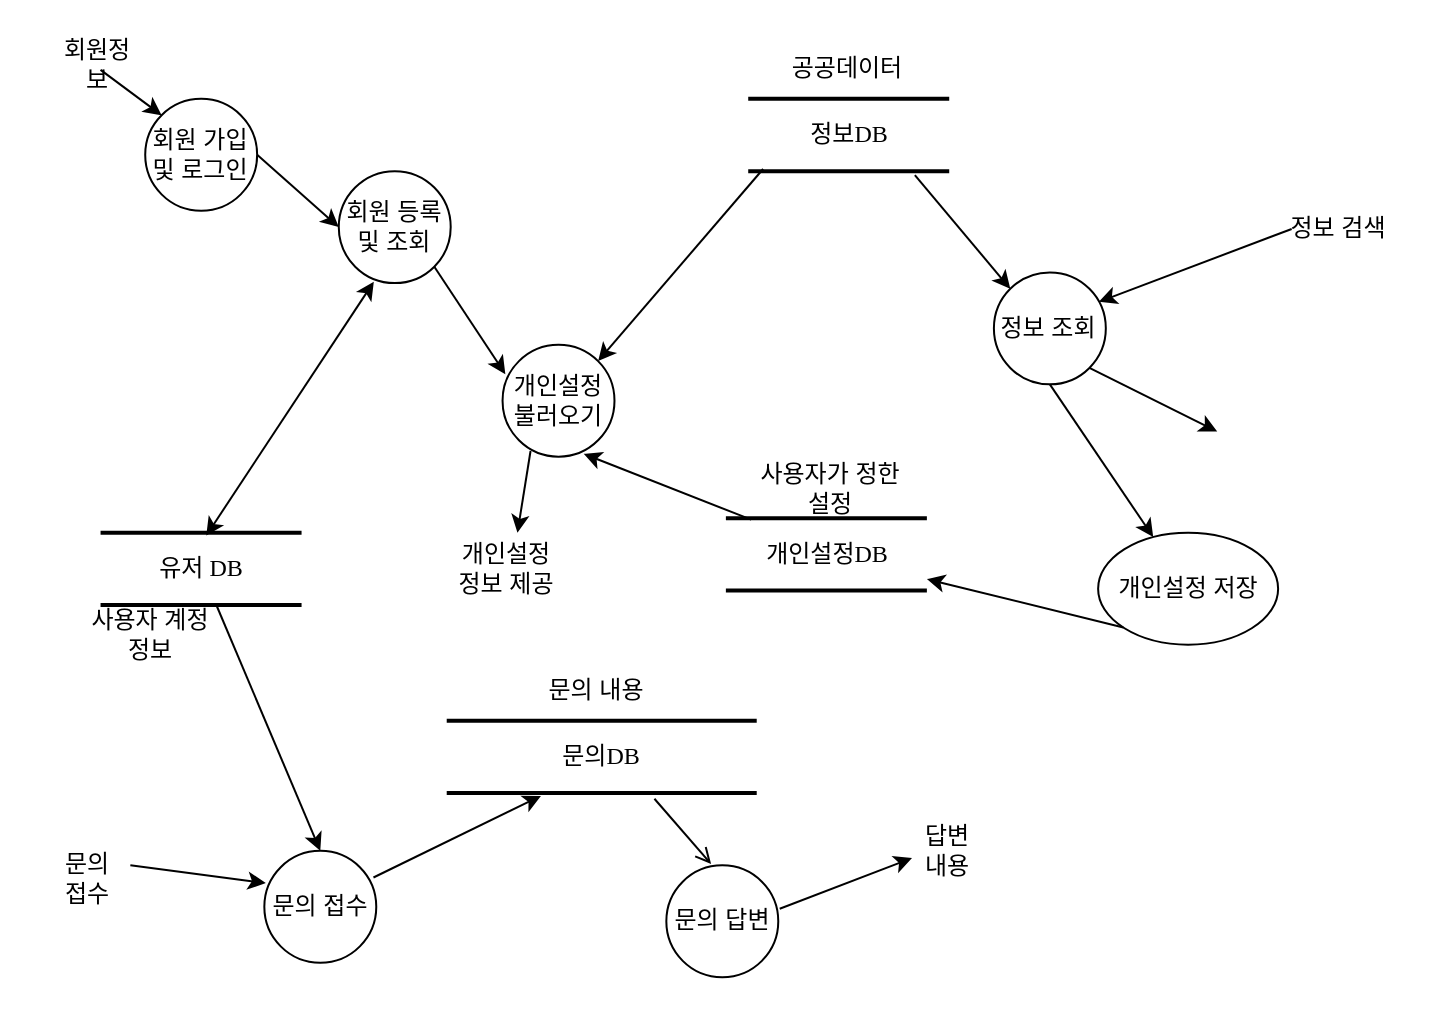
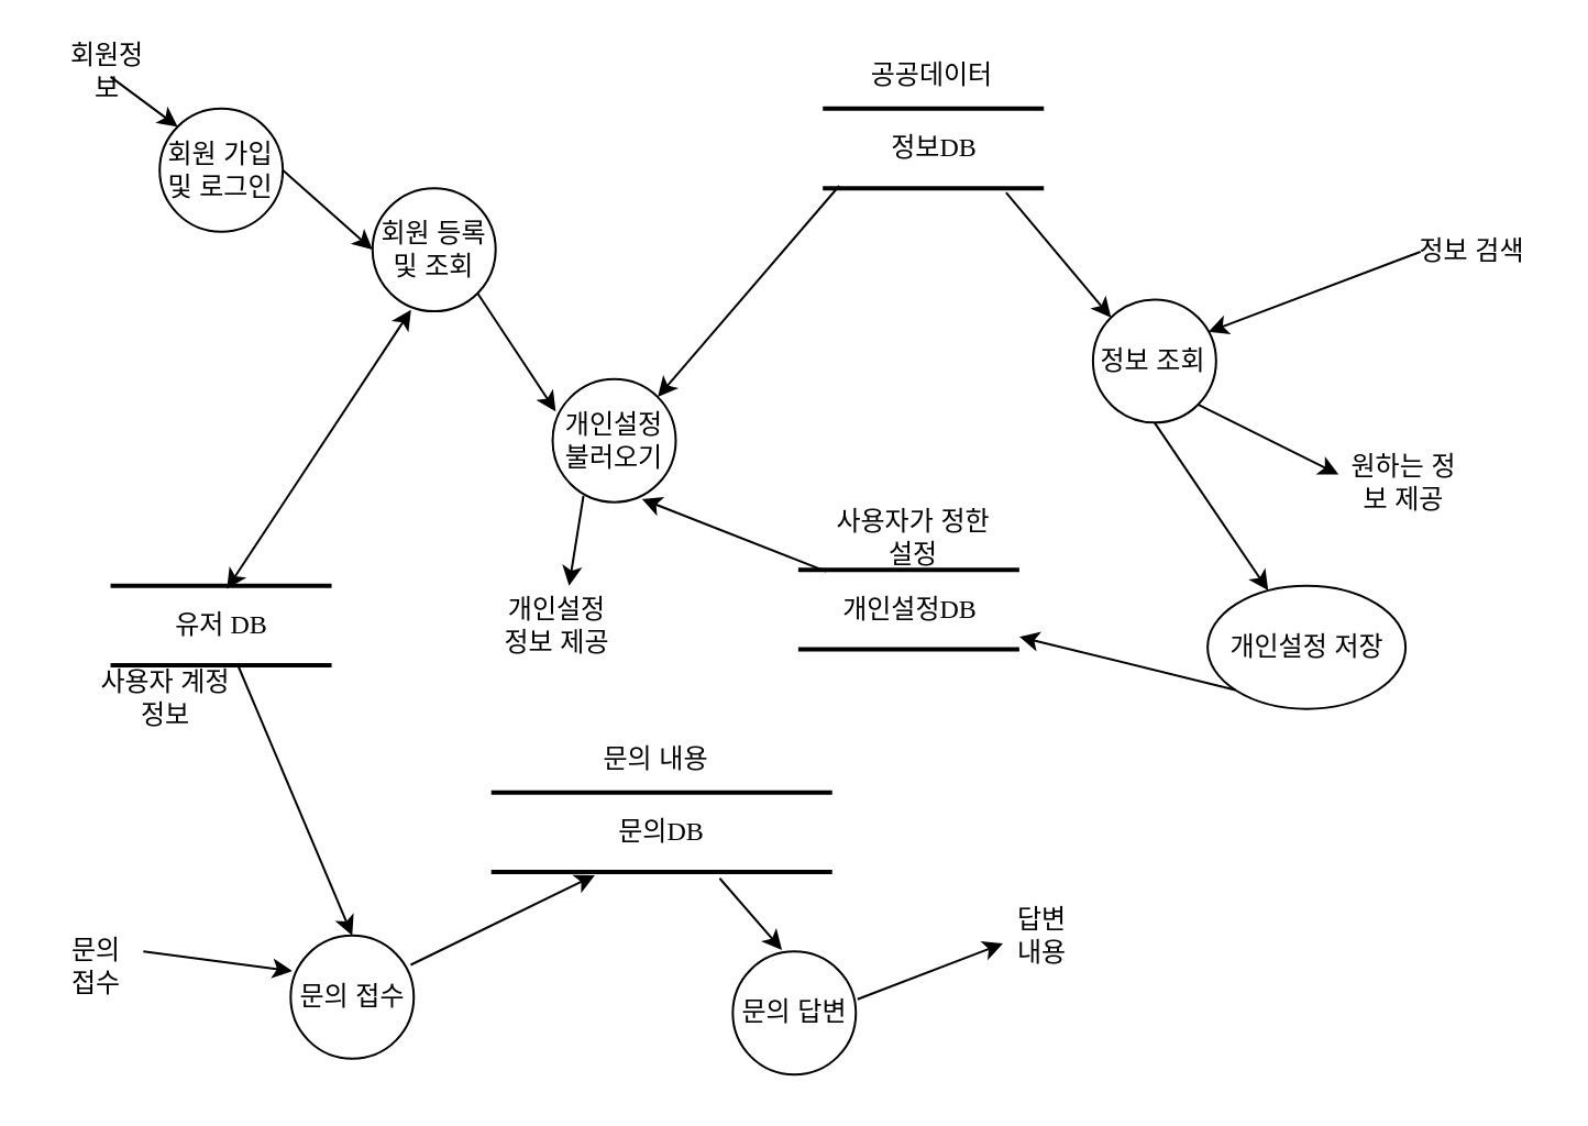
+ <mxCell id="28" value="원하는 정보 제공" style="text;html=1;strokeColor=none;fillColor=none;align=center;verticalAlign=middle;whiteSpace=wrap;rounded=0;" parent="2" vertex="1"><mxGeometry x="588.111" y="188" width="59.556" height="21.692" as="geometry" /></mxCell>
- <mxCell id="35" value="" style="endArrow=open;html=1;entryX=0.4;entryY=-0.012;entryDx=0;entryDy=0;entryPerimeter=0;exitX=0.67;exitY=1.08;exitDx=0;exitDy=0;exitPerimeter=0;" parent="2" source="11" target="9" edge="1"><mxGeometry width="50" height="50" relative="1" as="geometry"><mxPoint x="178.667" y="426.615" as="sourcePoint" /><mxPoint x="215.889" y="390.462" as="targetPoint" /></mxGeometry></mxCell>
+ <mxCell id="35" value="" style="endArrow=classic;html=1;entryX=0.4;entryY=-0.012;entryDx=0;entryDy=0;entryPerimeter=0;exitX=0.67;exitY=1.08;exitDx=0;exitDy=0;exitPerimeter=0;" parent="2" source="11" target="9" edge="1"><mxGeometry width="50" height="50" relative="1" as="geometry"><mxPoint x="178.667" y="426.615" as="sourcePoint" /><mxPoint x="215.889" y="390.462" as="targetPoint" /></mxGeometry></mxCell>
